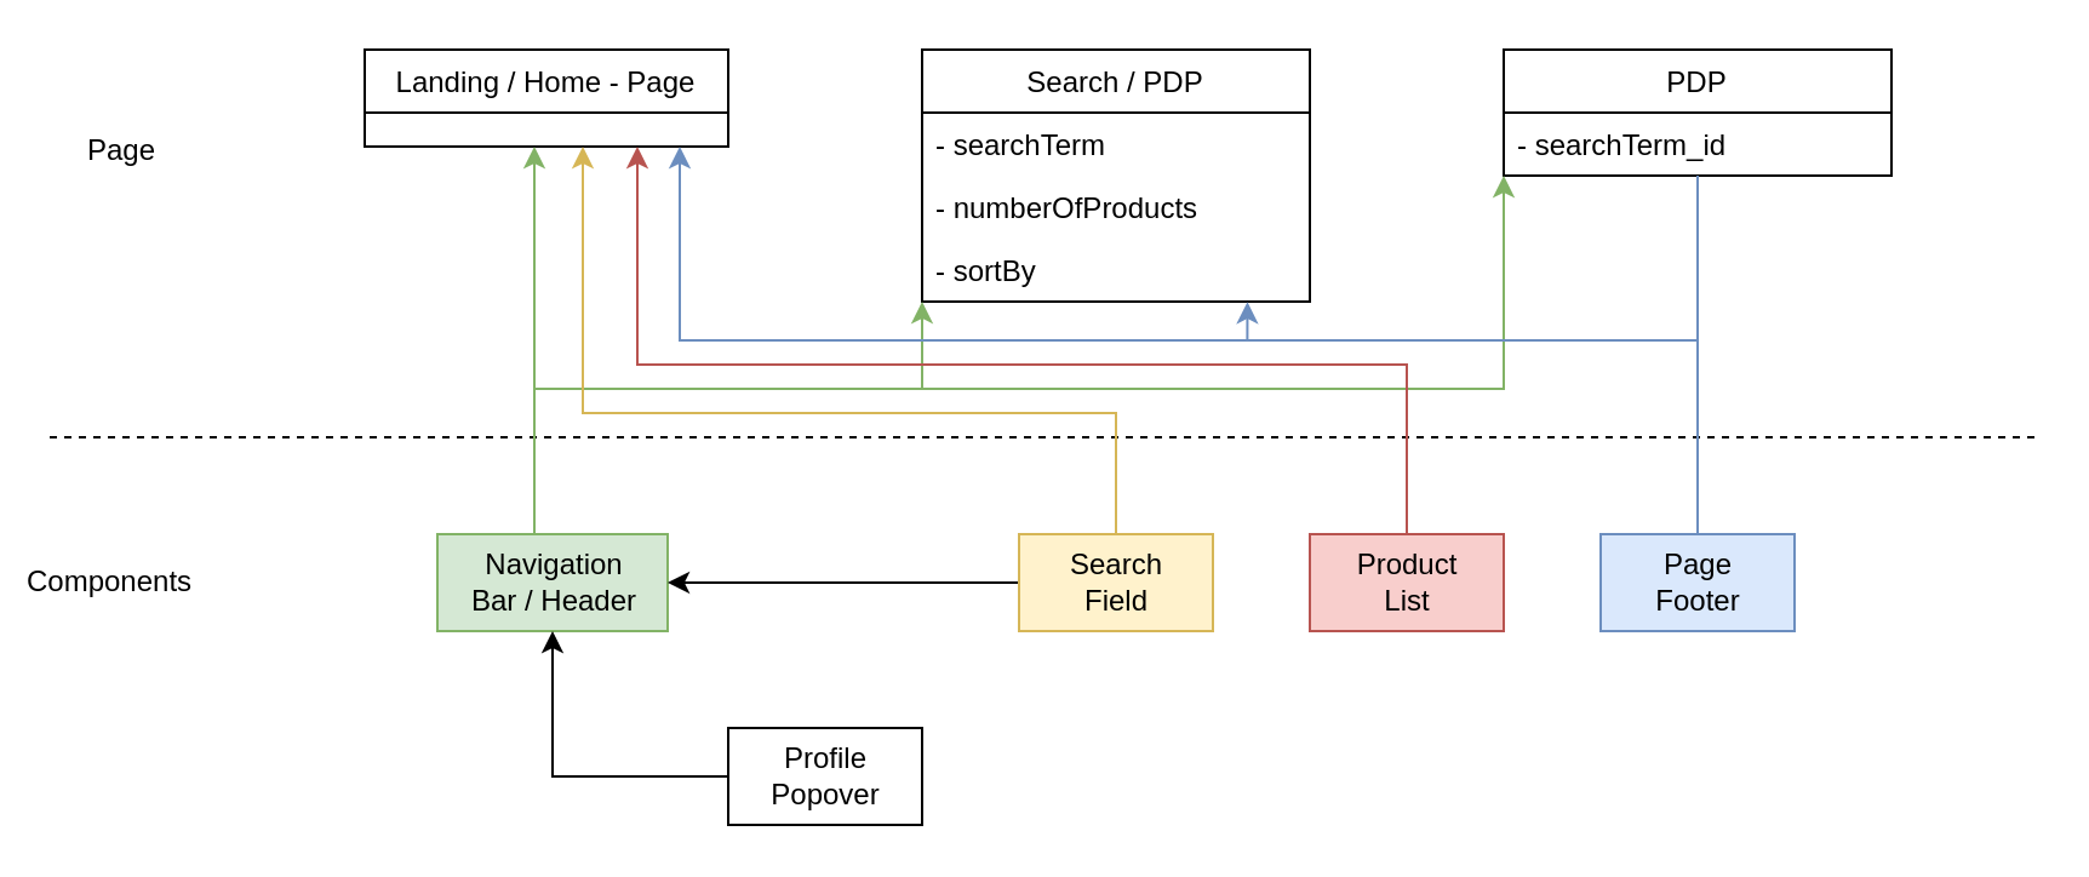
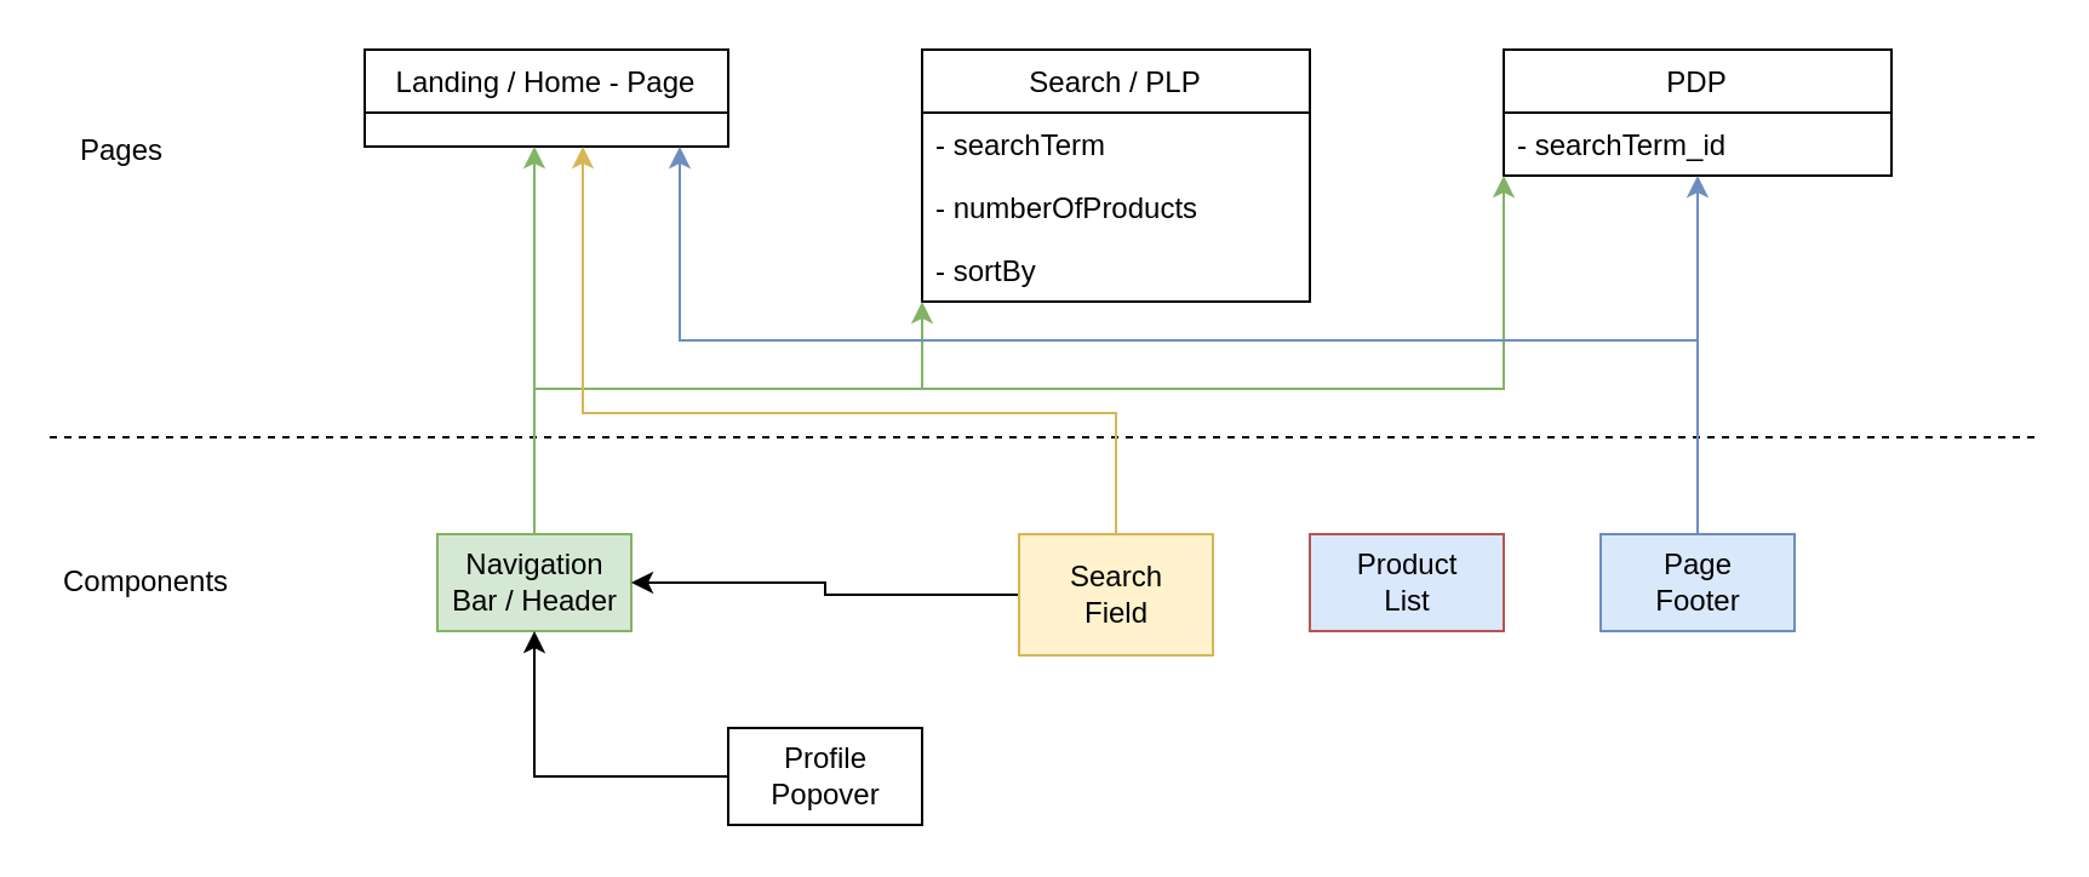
- <mxCell id="3" value="Search / PDP" style="swimlane;fontStyle=0;childLayout=stackLayout;horizontal=1;startSize=26;fillColor=none;horizontalStack=0;resizeParent=1;resizeParentMax=0;resizeLast=0;collapsible=1;marginBottom=0;" vertex="1" parent="1"><mxGeometry x="380" y="20" width="160" height="104" as="geometry" /></mxCell>
+ <mxCell id="3" value="Search / PLP" style="swimlane;fontStyle=0;childLayout=stackLayout;horizontal=1;startSize=26;fillColor=none;horizontalStack=0;resizeParent=1;resizeParentMax=0;resizeLast=0;collapsible=1;marginBottom=0;" vertex="1" parent="1"><mxGeometry x="380" y="20" width="160" height="104" as="geometry" /></mxCell>
- <mxCell id="25" value="Page" style="text;html=1;strokeColor=none;fillColor=none;align=center;verticalAlign=middle;whiteSpace=wrap;rounded=0;" vertex="1" parent="1"><mxGeometry x="30" y="52" width="40" height="20" as="geometry" /></mxCell>
+ <mxCell id="25" value="Pages" style="text;html=1;strokeColor=none;fillColor=none;align=center;verticalAlign=middle;whiteSpace=wrap;rounded=0;" vertex="1" parent="1"><mxGeometry x="30" y="52" width="40" height="20" as="geometry" /></mxCell>
- <mxCell id="21" style="edgeStyle=orthogonalEdgeStyle;rounded=0;orthogonalLoop=1;jettySize=auto;html=1;entryX=0.5;entryY=1;entryDx=0;entryDy=0;fillColor=#dae8fc;strokeColor=#6c8ebf;endArrow=none;" edge="1" parent="1" source="24" target="7"><mxGeometry relative="1" as="geometry" /></mxCell>
+ <mxCell id="21" style="edgeStyle=orthogonalEdgeStyle;rounded=0;orthogonalLoop=1;jettySize=auto;html=1;entryX=0.5;entryY=1;entryDx=0;entryDy=0;fillColor=#dae8fc;strokeColor=#6c8ebf;" edge="1" parent="1" source="24" target="7"><mxGeometry relative="1" as="geometry" /></mxCell>
- <mxCell id="22" style="edgeStyle=orthogonalEdgeStyle;rounded=0;orthogonalLoop=1;jettySize=auto;html=1;entryX=0.839;entryY=1.004;entryDx=0;entryDy=0;entryPerimeter=0;fillColor=#dae8fc;strokeColor=#6c8ebf;" edge="1" parent="1" source="24" target="6"><mxGeometry relative="1" as="geometry"><Array as="points"><mxPoint x="700" y="140" /><mxPoint x="514" y="140" /></Array></mxGeometry></mxCell>
- <mxCell id="19" style="edgeStyle=orthogonalEdgeStyle;rounded=0;orthogonalLoop=1;jettySize=auto;html=1;entryX=0.75;entryY=1;entryDx=0;entryDy=0;fillColor=#f8cecc;strokeColor=#b85450;" edge="1" parent="1" source="20" target="2"><mxGeometry relative="1" as="geometry"><Array as="points"><mxPoint x="580" y="150" /><mxPoint x="263" y="150" /></Array></mxGeometry></mxCell>
- <mxCell id="26" value="Components" style="text;html=1;strokeColor=none;fillColor=none;align=center;verticalAlign=middle;whiteSpace=wrap;rounded=0;" vertex="1" parent="1"><mxGeometry x="25" y="230" width="40" height="20" as="geometry" /></mxCell>
+ <mxCell id="26" value="Components" style="text;html=1;strokeColor=none;fillColor=none;align=center;verticalAlign=middle;whiteSpace=wrap;rounded=0;" vertex="1" parent="1"><mxGeometry x="40" y="230" width="40" height="20" as="geometry" /></mxCell>
- <mxCell id="13" value="&lt;div&gt;Navigation&lt;/div&gt;&lt;div&gt;Bar / Header&lt;br&gt;&lt;/div&gt;" style="html=1;fillColor=#d5e8d4;strokeColor=#82b366;" vertex="1" parent="1"><mxGeometry x="180" y="220" width="95" height="40" as="geometry" /></mxCell>
+ <mxCell id="13" value="&lt;div&gt;Navigation&lt;/div&gt;&lt;div&gt;Bar / Header&lt;br&gt;&lt;/div&gt;" style="html=1;fillColor=#d5e8d4;strokeColor=#82b366;" vertex="1" parent="1"><mxGeometry x="180" y="220" width="80" height="40" as="geometry" /></mxCell>
- <mxCell id="18" value="&lt;div&gt;Search&lt;/div&gt;&lt;div&gt;Field&lt;br&gt;&lt;/div&gt;" style="html=1;fillColor=#fff2cc;strokeColor=#d6b656;" vertex="1" parent="1"><mxGeometry x="420" y="220" width="80" height="40" as="geometry" /></mxCell>
+ <mxCell id="18" value="&lt;div&gt;Search&lt;/div&gt;&lt;div&gt;Field&lt;br&gt;&lt;/div&gt;" style="html=1;fillColor=#fff2cc;strokeColor=#d6b656;" vertex="1" parent="1"><mxGeometry x="420" y="220" width="80" height="50" as="geometry" /></mxCell>
- <mxCell id="20" value="&lt;div&gt;Product&lt;/div&gt;&lt;div&gt;List&lt;br&gt;&lt;/div&gt;" style="html=1;fillColor=#f8cecc;strokeColor=#b85450;" vertex="1" parent="1"><mxGeometry x="540" y="220" width="80" height="40" as="geometry" /></mxCell>
+ <mxCell id="20" value="&lt;div&gt;Product&lt;/div&gt;&lt;div&gt;List&lt;br&gt;&lt;/div&gt;" style="html=1;fillColor=#dae8fc;strokeColor=#b85450;" vertex="1" parent="1"><mxGeometry x="540" y="220" width="80" height="40" as="geometry" /></mxCell>
